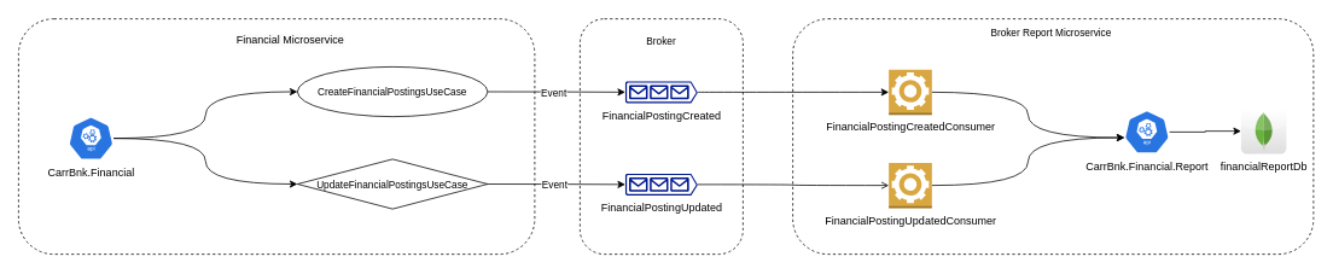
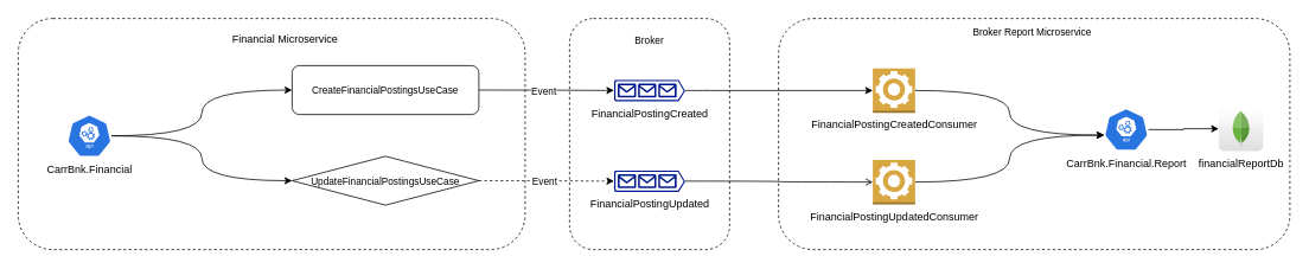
- <mxCell id="16" value="&lt;font style=&quot;font-size: 11px;&quot;&gt;CreateFinancialPostingsUseCase&lt;/font&gt;" style="ellipse;whiteSpace=wrap;html=1;" parent="1" vertex="1"><mxGeometry x="328" y="73" width="210" height="55" as="geometry" /></mxCell>
+ <mxCell id="16" value="&lt;font style=&quot;font-size: 11px;&quot;&gt;CreateFinancialPostingsUseCase&lt;/font&gt;" style="whiteSpace=wrap;html=1;rounded=1;" parent="1" vertex="1"><mxGeometry x="328" y="73" width="210" height="55" as="geometry" /></mxCell>
- <mxCell id="17" style="edgeStyle=orthogonalEdgeStyle;curved=1;rounded=0;orthogonalLoop=1;jettySize=auto;html=1;entryX=0;entryY=0.5;entryDx=0;entryDy=0;entryPerimeter=0;fontSize=11;" parent="1" source="19" target="21" edge="1"><mxGeometry relative="1" as="geometry" /></mxCell>
+ <mxCell id="17" style="edgeStyle=orthogonalEdgeStyle;curved=1;rounded=0;orthogonalLoop=1;jettySize=auto;html=1;entryX=0;entryY=0.5;entryDx=0;entryDy=0;entryPerimeter=0;fontSize=11;dashed=1;" parent="1" source="19" target="21" edge="1"><mxGeometry relative="1" as="geometry" /></mxCell>
